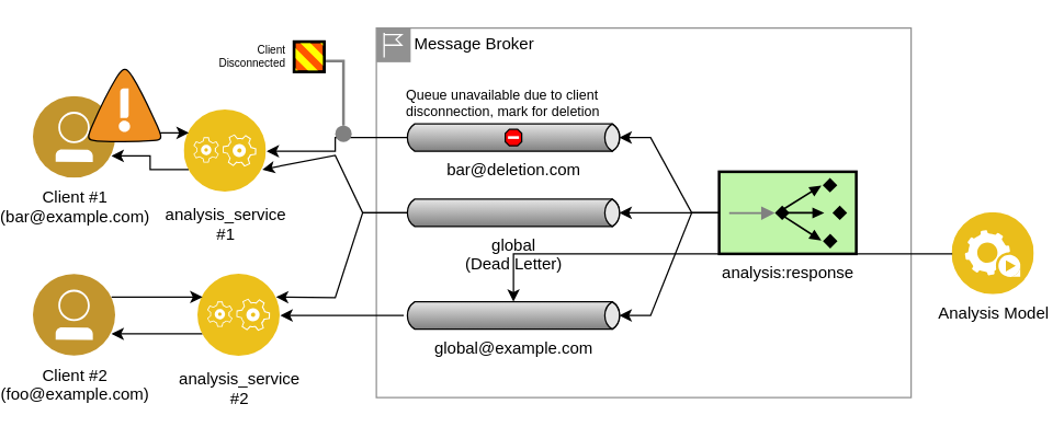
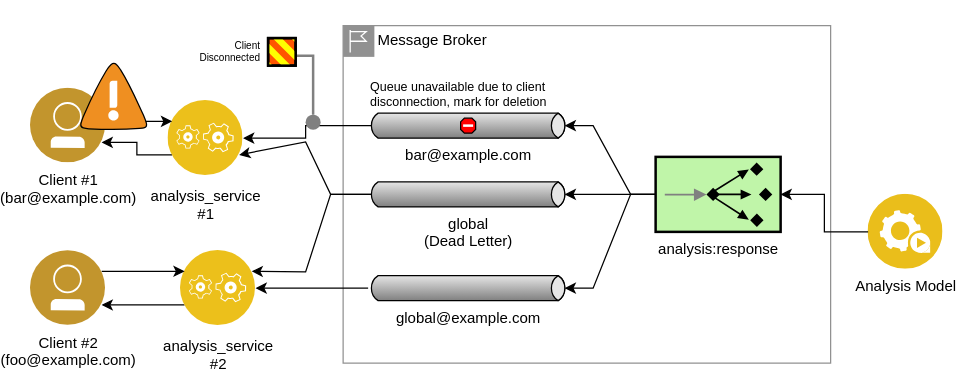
- <mxCell id="4" value="bar@deletion.com" style="strokeWidth=1;outlineConnect=0;dashed=0;align=center;html=1;fontSize=12;shape=mxgraph.eip.deadLetterChannel;verticalLabelPosition=bottom;labelBackgroundColor=#ffffff;verticalAlign=top;" vertex="1" parent="2"><mxGeometry x="20" y="70" width="160" height="20" as="geometry" /></mxCell>
+ <mxCell id="4" value="bar@example.com" style="strokeWidth=1;outlineConnect=0;dashed=0;align=center;html=1;fontSize=12;shape=mxgraph.eip.deadLetterChannel;verticalLabelPosition=bottom;labelBackgroundColor=#ffffff;verticalAlign=top;" vertex="1" parent="2"><mxGeometry x="20" y="70" width="160" height="20" as="geometry" /></mxCell>
- <mxCell id="28" style="edgeStyle=orthogonalEdgeStyle;rounded=0;orthogonalLoop=1;jettySize=auto;html=1;" edge="1" parent="1" source="11" target="3"><mxGeometry relative="1" as="geometry" /></mxCell>
+ <mxCell id="28" style="edgeStyle=orthogonalEdgeStyle;rounded=0;orthogonalLoop=1;jettySize=auto;html=1;entryX=1;entryY=0.5;entryDx=0;entryDy=0;entryPerimeter=0;" edge="1" parent="1" source="11" target="5"><mxGeometry relative="1" as="geometry" /></mxCell>
